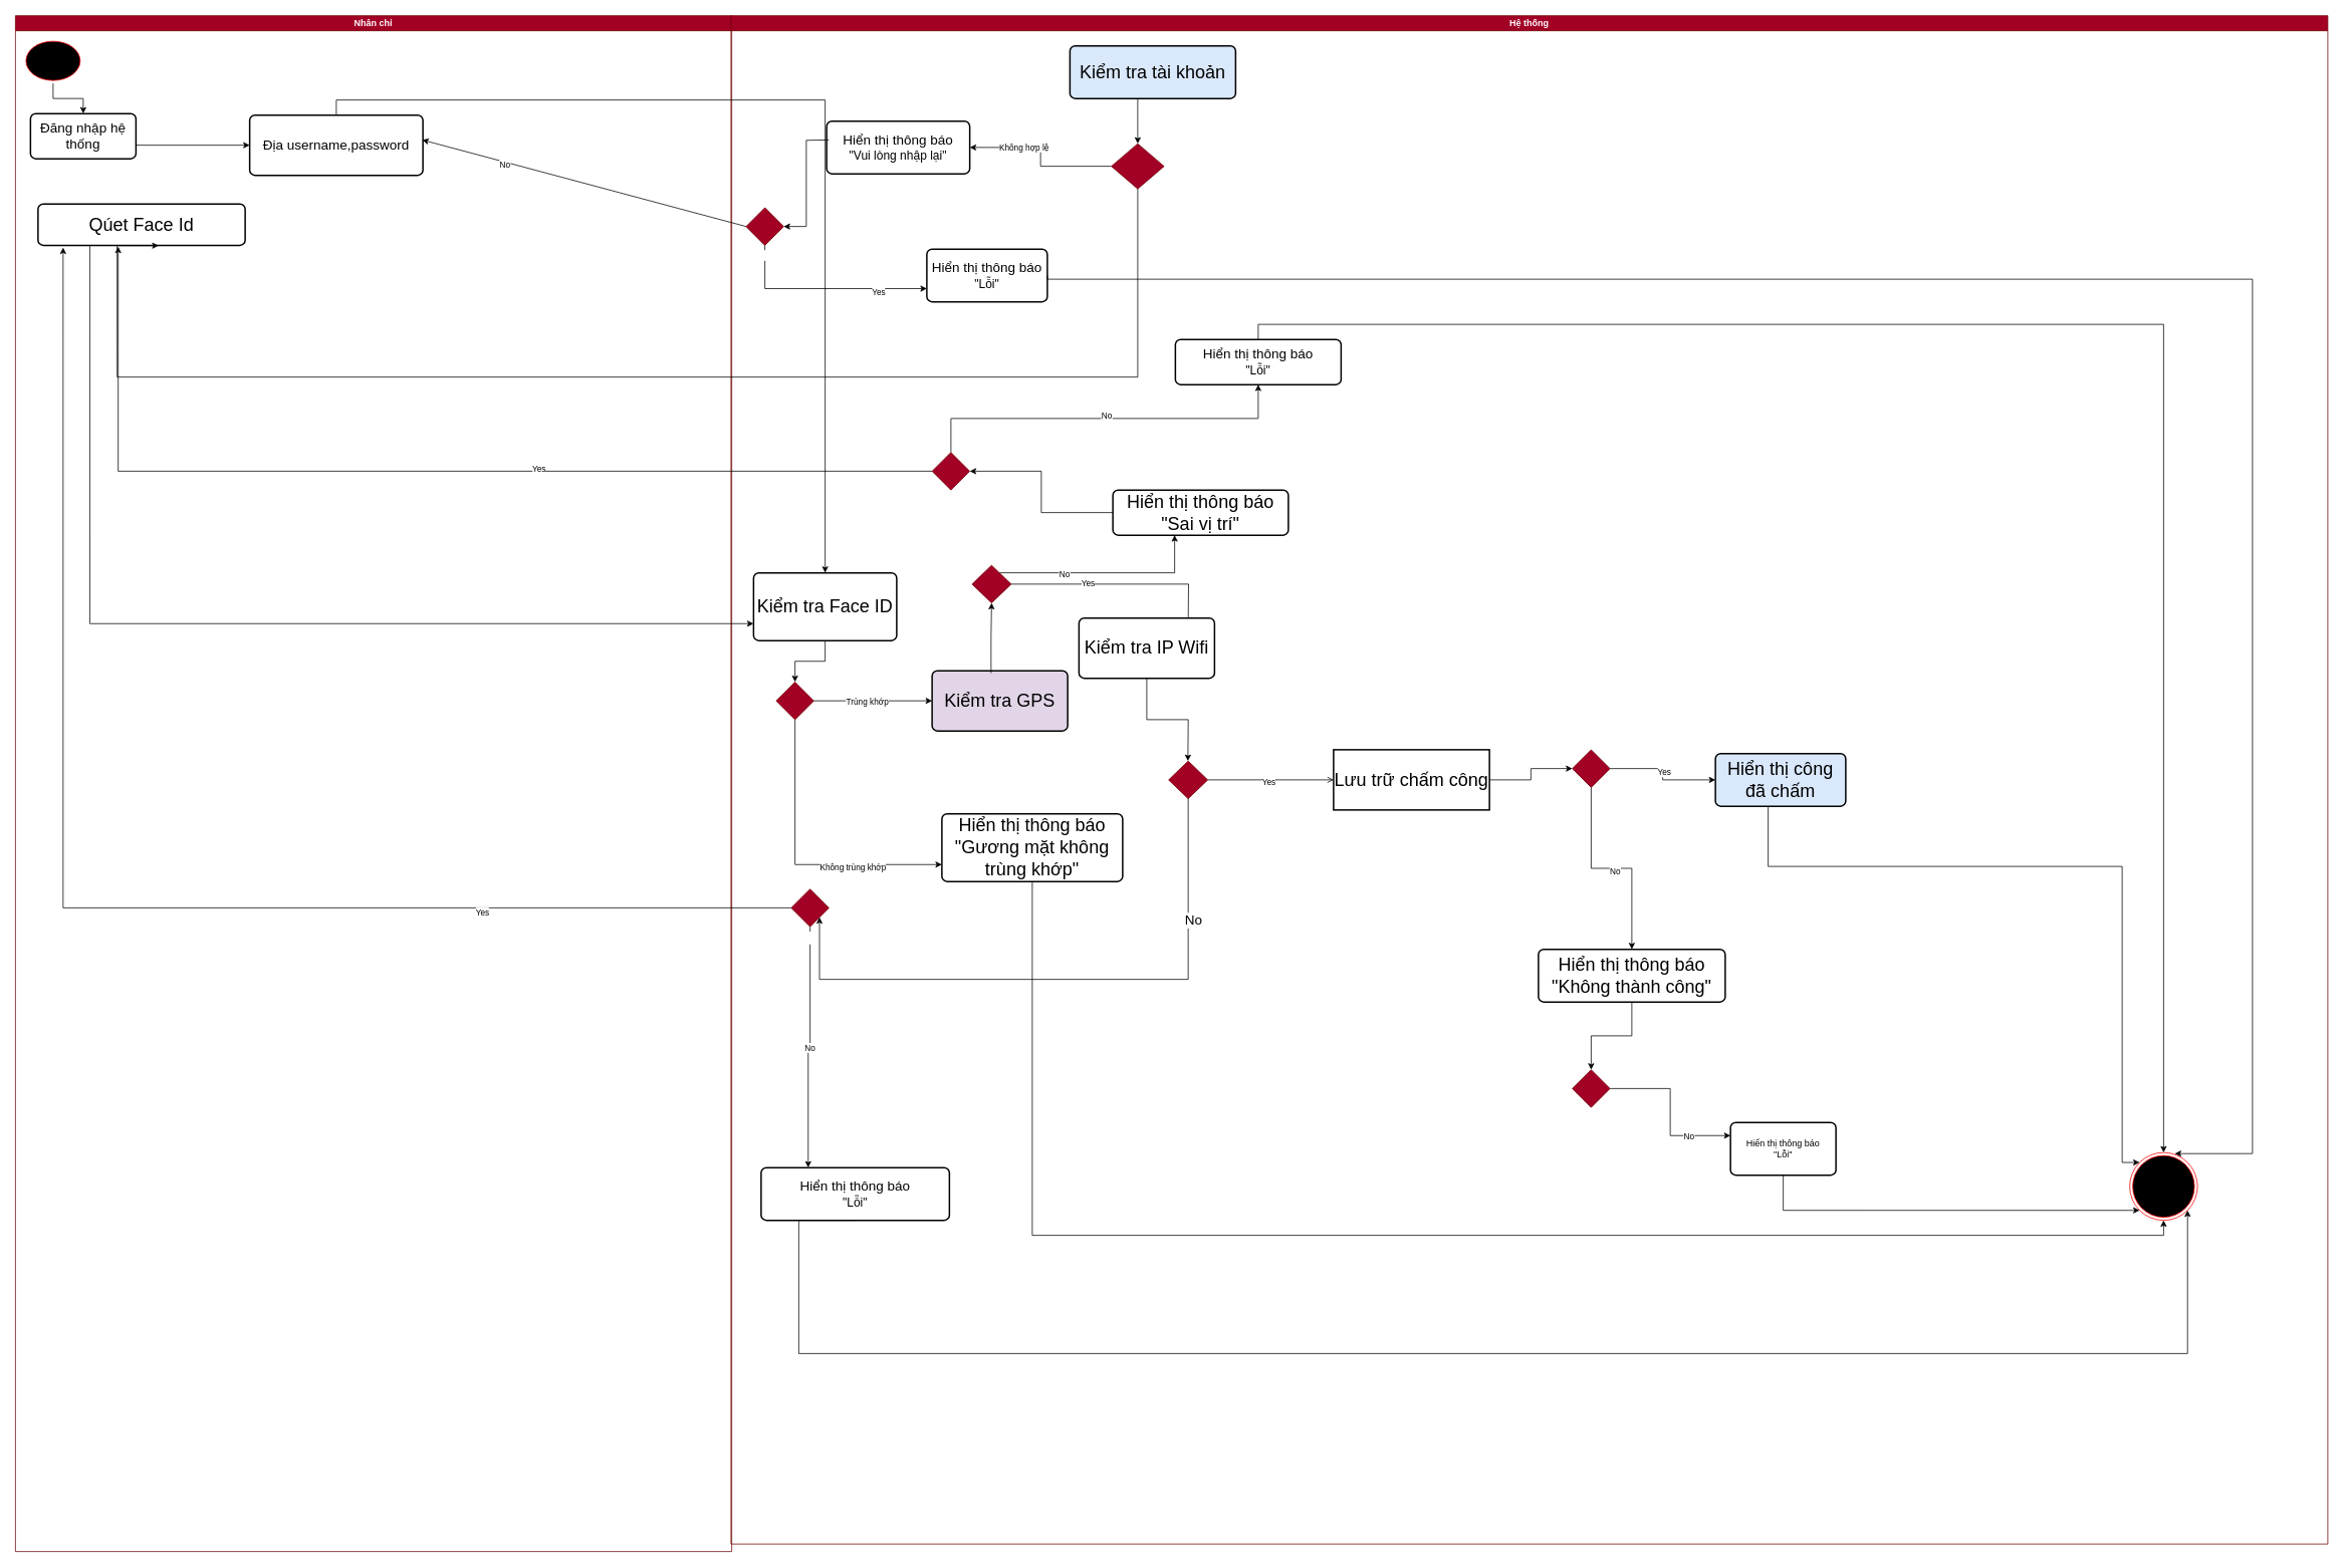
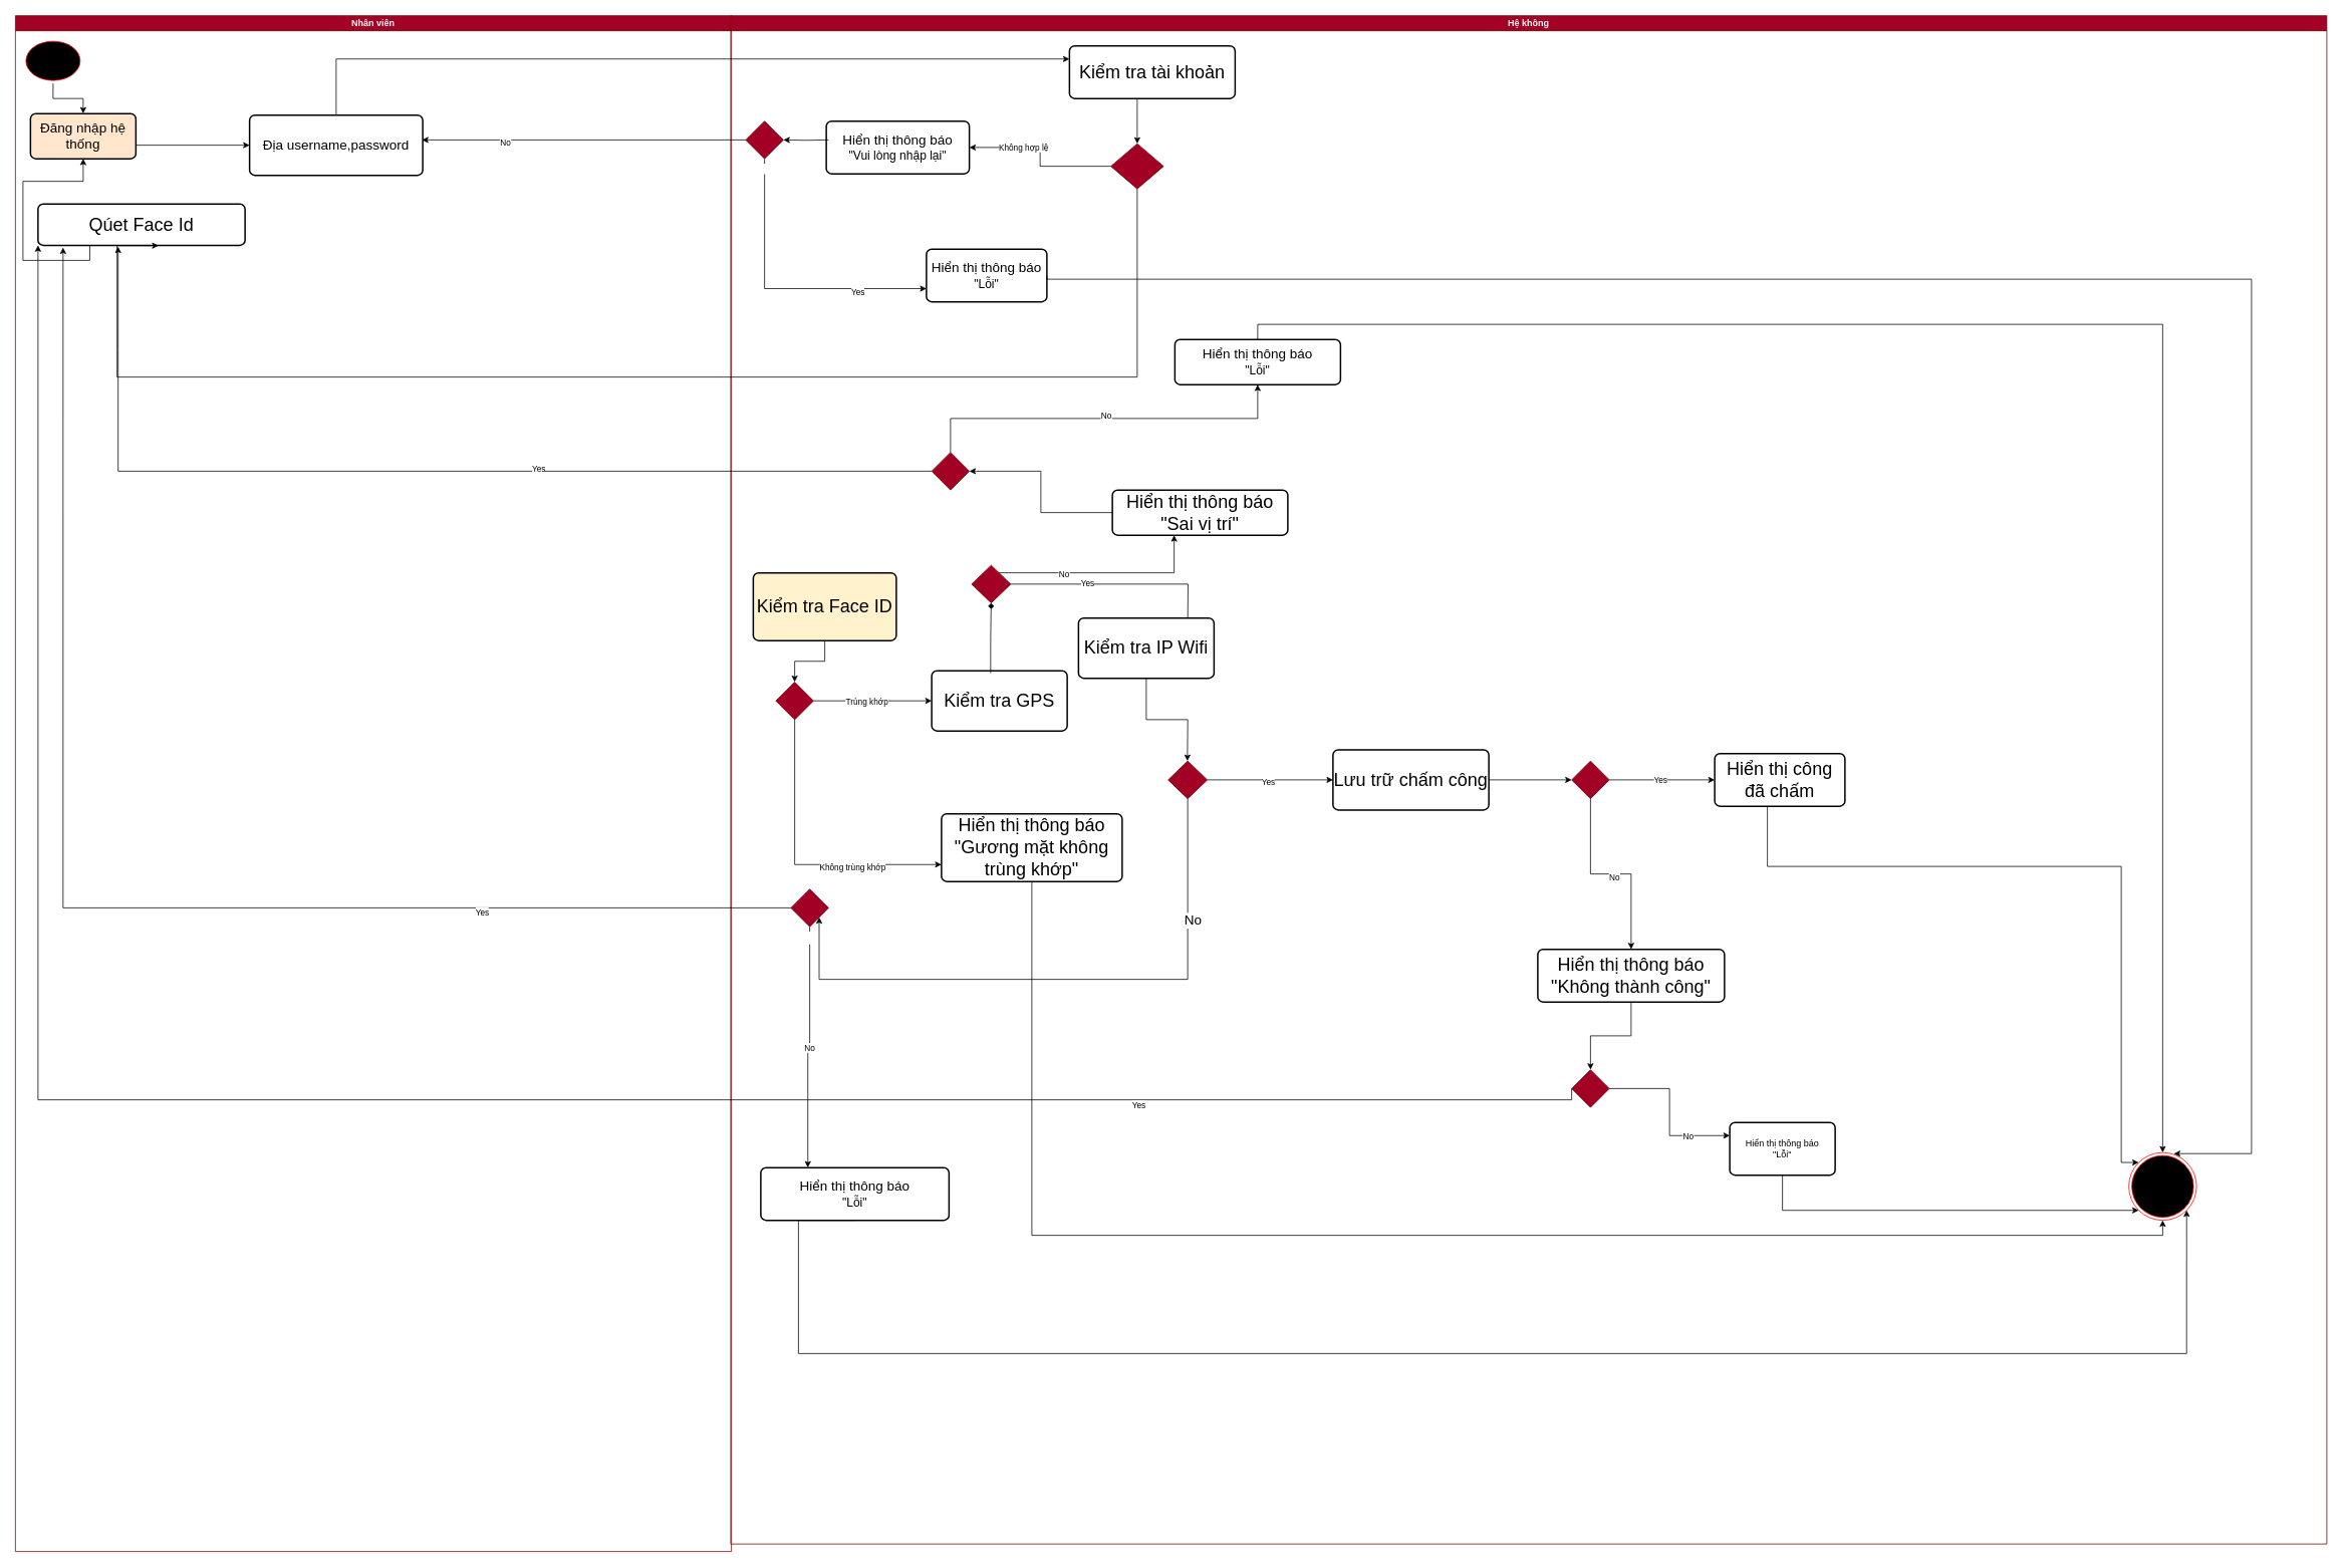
- <mxCell id="2" value="Nhân chỉ" style="swimlane;startSize=20;whiteSpace=wrap;html=1;fillColor=#a20025;fontColor=#ffffff;strokeColor=#6F0000;" parent="1" vertex="1"><mxGeometry x="20" y="20" width="951" height="2040" as="geometry" /></mxCell>
+ <mxCell id="2" value="Nhân viên" style="swimlane;startSize=20;whiteSpace=wrap;html=1;fillColor=#a20025;fontColor=#ffffff;strokeColor=#6F0000;" parent="1" vertex="1"><mxGeometry x="20" y="20" width="951" height="2040" as="geometry" /></mxCell>
- <mxCell id="9" value="Hệ thống" style="swimlane;startSize=20;whiteSpace=wrap;html=1;fillColor=#a20025;fontColor=#ffffff;strokeColor=#6F0000;" parent="1" vertex="1"><mxGeometry x="970" y="20" width="2120" height="2030" as="geometry" /></mxCell>
+ <mxCell id="9" value="Hệ không" style="swimlane;startSize=20;whiteSpace=wrap;html=1;fillColor=#a20025;fontColor=#ffffff;strokeColor=#6F0000;" parent="1" vertex="1"><mxGeometry x="970" y="20" width="2120" height="2030" as="geometry" /></mxCell>
- <mxCell id="10" value="&lt;font style=&quot;font-size: 24px;&quot;&gt;Kiểm tra tài khoản&lt;/font&gt;" style="rounded=1;whiteSpace=wrap;html=1;absoluteArcSize=1;arcSize=14;strokeWidth=2;fillColor=#dae8fc;" parent="9" vertex="1"><mxGeometry x="450" y="40" width="220" height="70" as="geometry" /></mxCell>
+ <mxCell id="10" value="&lt;font style=&quot;font-size: 24px;&quot;&gt;Kiểm tra tài khoản&lt;/font&gt;" style="rounded=1;whiteSpace=wrap;html=1;absoluteArcSize=1;arcSize=14;strokeWidth=2;" parent="9" vertex="1"><mxGeometry x="450" y="40" width="220" height="70" as="geometry" /></mxCell>
- <mxCell id="74" style="edgeStyle=orthogonalEdgeStyle;rounded=0;orthogonalLoop=1;jettySize=auto;html=1;exitX=0.5;exitY=0;exitDx=0;exitDy=0;" parent="1" source="7" target="69" edge="1"><mxGeometry relative="1" as="geometry" /></mxCell>
+ <mxCell id="74" style="edgeStyle=orthogonalEdgeStyle;rounded=0;orthogonalLoop=1;jettySize=auto;html=1;exitX=0.5;exitY=0;exitDx=0;exitDy=0;entryX=0;entryY=0.25;entryDx=0;entryDy=0;" parent="1" source="7" target="10" edge="1"><mxGeometry relative="1" as="geometry" /></mxCell>
- <mxCell id="4" value="&lt;font style=&quot;font-size: 18px;&quot;&gt;Đăng nhập hệ thống&lt;/font&gt;" style="rounded=1;whiteSpace=wrap;html=1;absoluteArcSize=1;arcSize=14;strokeWidth=2;" parent="2" vertex="1"><mxGeometry x="20" y="130" width="140" height="60" as="geometry" /></mxCell>
+ <mxCell id="4" value="&lt;font style=&quot;font-size: 18px;&quot;&gt;Đăng nhập hệ thống&lt;/font&gt;" style="rounded=1;whiteSpace=wrap;html=1;absoluteArcSize=1;arcSize=14;strokeWidth=2;fillColor=#ffe6cc;" parent="2" vertex="1"><mxGeometry x="20" y="130" width="140" height="60" as="geometry" /></mxCell>
- <mxCell id="17" value="Số lần nhập&amp;lt;3" style="points=[[0.25,0.25,0],[0.5,0,0],[0.75,0.25,0],[1,0.5,0],[0.75,0.75,0],[0.5,1,0],[0.25,0.75,0],[0,0.5,0]];shape=mxgraph.bpmn.gateway2;html=1;verticalLabelPosition=bottom;labelBackgroundColor=#ffffff;verticalAlign=top;align=center;perimeter=rhombusPerimeter;outlineConnect=0;outline=none;symbol=none;fillColor=#a20025;fontColor=#ffffff;strokeColor=#6F0000;" parent="9" vertex="1"><mxGeometry x="20" y="255" width="50" height="50" as="geometry" /></mxCell>
+ <mxCell id="17" value="Số lần nhập&amp;lt;3" style="points=[[0.25,0.25,0],[0.5,0,0],[0.75,0.25,0],[1,0.5,0],[0.75,0.75,0],[0.5,1,0],[0.25,0.75,0],[0,0.5,0]];shape=mxgraph.bpmn.gateway2;html=1;verticalLabelPosition=bottom;labelBackgroundColor=#ffffff;verticalAlign=top;align=center;perimeter=rhombusPerimeter;outlineConnect=0;outline=none;symbol=none;fillColor=#a20025;fontColor=#ffffff;strokeColor=#6F0000;" parent="9" vertex="1"><mxGeometry x="20" y="140" width="50" height="50" as="geometry" /></mxCell>
- <mxCell id="69" value="&lt;font style=&quot;font-size: 24px;&quot;&gt;Kiểm tra Face ID&lt;/font&gt;" style="rounded=1;whiteSpace=wrap;html=1;absoluteArcSize=1;arcSize=14;strokeWidth=2;" parent="9" vertex="1"><mxGeometry x="30" y="740" width="190" height="90" as="geometry" /></mxCell>
+ <mxCell id="69" value="&lt;font style=&quot;font-size: 24px;&quot;&gt;Kiểm tra Face ID&lt;/font&gt;" style="rounded=1;whiteSpace=wrap;html=1;absoluteArcSize=1;arcSize=14;strokeWidth=2;fillColor=#fff2cc;" parent="9" vertex="1"><mxGeometry x="30" y="740" width="190" height="90" as="geometry" /></mxCell>
- <mxCell id="27" style="edgeStyle=orthogonalEdgeStyle;rounded=0;orthogonalLoop=1;jettySize=auto;html=1;exitX=0.435;exitY=0.039;exitDx=0;exitDy=0;entryX=0.5;entryY=1;entryDx=0;entryDy=0;entryPerimeter=0;exitPerimeter=0;" parent="9" source="21" target="26" edge="1"><mxGeometry relative="1" as="geometry"><mxPoint x="347" y="817" as="sourcePoint" /></mxGeometry></mxCell>
+ <mxCell id="27" style="edgeStyle=orthogonalEdgeStyle;rounded=0;orthogonalLoop=1;jettySize=auto;html=1;exitX=0.435;exitY=0.039;exitDx=0;exitDy=0;entryX=0.5;entryY=1;entryDx=0;entryDy=0;entryPerimeter=0;exitPerimeter=0;endArrow=diamond;" parent="9" source="21" target="26" edge="1"><mxGeometry relative="1" as="geometry"><mxPoint x="347" y="817" as="sourcePoint" /></mxGeometry></mxCell>
- <mxCell id="81" style="edgeStyle=orthogonalEdgeStyle;rounded=0;orthogonalLoop=1;jettySize=auto;html=1;exitX=0.25;exitY=1;exitDx=0;exitDy=0;entryX=0;entryY=0.75;entryDx=0;entryDy=0;" parent="1" source="8" target="69" edge="1"><mxGeometry relative="1" as="geometry" /></mxCell>
+ <mxCell id="81" style="edgeStyle=orthogonalEdgeStyle;rounded=0;orthogonalLoop=1;jettySize=auto;html=1;exitX=0.25;exitY=1;exitDx=0;exitDy=0;" parent="1" source="8" target="4" edge="1"><mxGeometry relative="1" as="geometry" /></mxCell>
- <mxCell id="21" value="&lt;font style=&quot;font-size: 24px;&quot;&gt;Kiểm tra GPS&lt;/font&gt;" style="rounded=1;whiteSpace=wrap;html=1;absoluteArcSize=1;arcSize=14;strokeWidth=2;fillColor=#e1d5e7;" parent="9" vertex="1"><mxGeometry x="267" y="870" width="180" height="80" as="geometry" /></mxCell>
+ <mxCell id="21" value="&lt;font style=&quot;font-size: 24px;&quot;&gt;Kiểm tra GPS&lt;/font&gt;" style="rounded=1;whiteSpace=wrap;html=1;absoluteArcSize=1;arcSize=14;strokeWidth=2;" parent="9" vertex="1"><mxGeometry x="267" y="870" width="180" height="80" as="geometry" /></mxCell>
- <mxCell id="48" value="&lt;font style=&quot;font-size: 18px;&quot;&gt;Lưu thành công&lt;/font&gt;" style="points=[[0.25,0.25,0],[0.5,0,0],[0.75,0.25,0],[1,0.5,0],[0.75,0.75,0],[0.5,1,0],[0.25,0.75,0],[0,0.5,0]];shape=mxgraph.bpmn.gateway2;html=1;verticalLabelPosition=bottom;labelBackgroundColor=#ffffff;verticalAlign=top;align=center;perimeter=rhombusPerimeter;outlineConnect=0;outline=none;symbol=none;fillColor=#a20025;fontColor=#ffffff;strokeColor=#6F0000;" parent="9" vertex="1"><mxGeometry x="1117" y="975" width="50" height="50" as="geometry" /></mxCell>
+ <mxCell id="48" value="&lt;font style=&quot;font-size: 18px;&quot;&gt;Lưu thành công&lt;/font&gt;" style="points=[[0.25,0.25,0],[0.5,0,0],[0.75,0.25,0],[1,0.5,0],[0.75,0.75,0],[0.5,1,0],[0.25,0.75,0],[0,0.5,0]];shape=mxgraph.bpmn.gateway2;html=1;verticalLabelPosition=bottom;labelBackgroundColor=#ffffff;verticalAlign=top;align=center;perimeter=rhombusPerimeter;outlineConnect=0;outline=none;symbol=none;fillColor=#a20025;fontColor=#ffffff;strokeColor=#6F0000;" parent="9" vertex="1"><mxGeometry x="1117" y="990" width="50" height="50" as="geometry" /></mxCell>
- <mxCell id="37" style="edgeStyle=orthogonalEdgeStyle;rounded=0;orthogonalLoop=1;jettySize=auto;html=1;exitX=1;exitY=0.5;exitDx=0;exitDy=0;exitPerimeter=0;entryX=0;entryY=0.5;entryDx=0;entryDy=0;endArrow=open;" parent="9" source="39" target="45" edge="1"><mxGeometry relative="1" as="geometry"><mxPoint x="797" y="1020" as="targetPoint" /></mxGeometry></mxCell>
+ <mxCell id="37" style="edgeStyle=orthogonalEdgeStyle;rounded=0;orthogonalLoop=1;jettySize=auto;html=1;exitX=1;exitY=0.5;exitDx=0;exitDy=0;exitPerimeter=0;entryX=0;entryY=0.5;entryDx=0;entryDy=0;" parent="9" source="39" target="45" edge="1"><mxGeometry relative="1" as="geometry"><mxPoint x="797" y="1020" as="targetPoint" /></mxGeometry></mxCell>
- <mxCell id="45" value="&lt;font style=&quot;font-size: 24px;&quot;&gt;Lưu trữ chấm công&lt;/font&gt;" style="whiteSpace=wrap;html=1;absoluteArcSize=1;arcSize=14;strokeWidth=2;rounded=0;" parent="9" vertex="1"><mxGeometry x="800" y="975" width="207" height="80" as="geometry" /></mxCell>
+ <mxCell id="45" value="&lt;font style=&quot;font-size: 24px;&quot;&gt;Lưu trữ chấm công&lt;/font&gt;" style="rounded=1;whiteSpace=wrap;html=1;absoluteArcSize=1;arcSize=14;strokeWidth=2;" parent="9" vertex="1"><mxGeometry x="800" y="975" width="207" height="80" as="geometry" /></mxCell>
- <mxCell id="60" value="&lt;font style=&quot;font-size: 24px;&quot;&gt;Hiển thị công đã chấm&lt;/font&gt;" style="rounded=1;whiteSpace=wrap;html=1;absoluteArcSize=1;arcSize=14;strokeWidth=2;fillColor=#dae8fc;" parent="9" vertex="1"><mxGeometry x="1307" y="980" width="173" height="70" as="geometry" /></mxCell>
+ <mxCell id="60" value="&lt;font style=&quot;font-size: 24px;&quot;&gt;Hiển thị công đã chấm&lt;/font&gt;" style="rounded=1;whiteSpace=wrap;html=1;absoluteArcSize=1;arcSize=14;strokeWidth=2;" parent="9" vertex="1"><mxGeometry x="1307" y="980" width="173" height="70" as="geometry" /></mxCell>
+ <mxCell id="82" style="edgeStyle=orthogonalEdgeStyle;rounded=0;orthogonalLoop=1;jettySize=auto;html=1;exitX=0;exitY=0.5;exitDx=0;exitDy=0;exitPerimeter=0;entryX=0;entryY=1;entryDx=0;entryDy=0;" parent="1" source="52" target="8" edge="1"><mxGeometry relative="1" as="geometry"><Array as="points"><mxPoint x="2087" y="1460" /><mxPoint x="50" y="1460" /></Array></mxGeometry></mxCell>
+ <mxCell id="83" value="Yes" style="edgeLabel;html=1;align=center;verticalAlign=middle;resizable=0;points=[];" parent="82" vertex="1" connectable="0"><mxGeometry x="-0.629" y="6" relative="1" as="geometry"><mxPoint as="offset" /></mxGeometry></mxCell>
